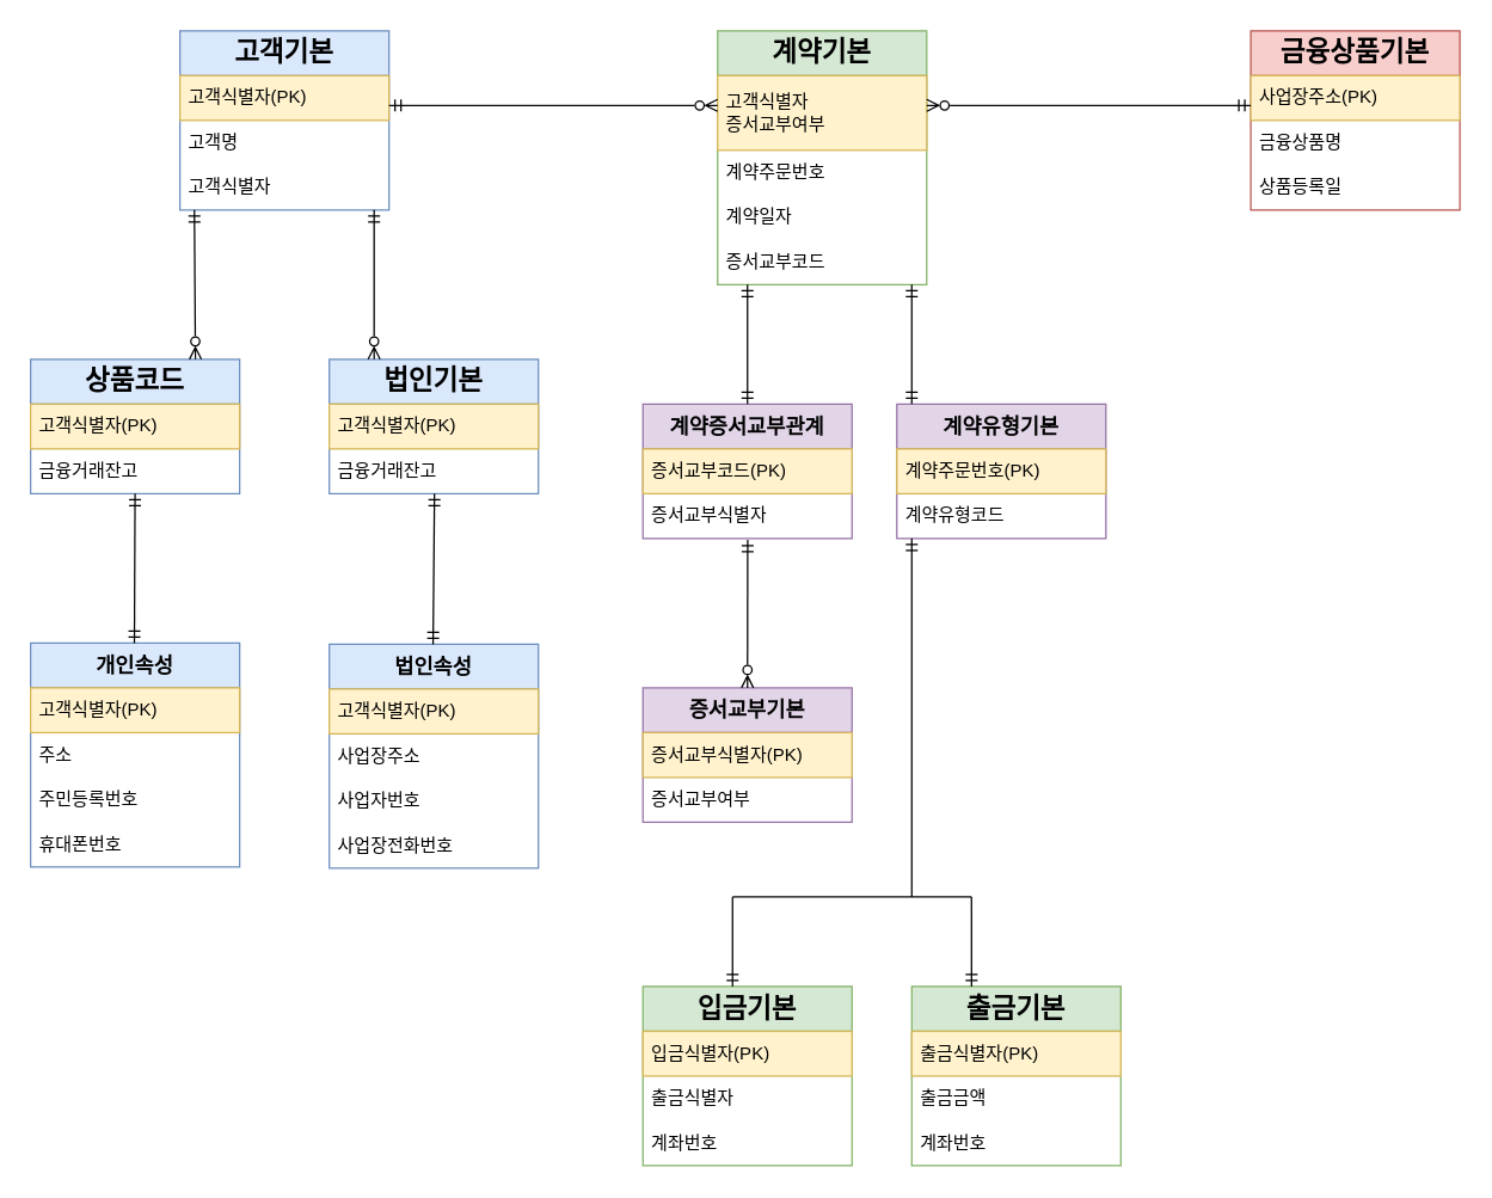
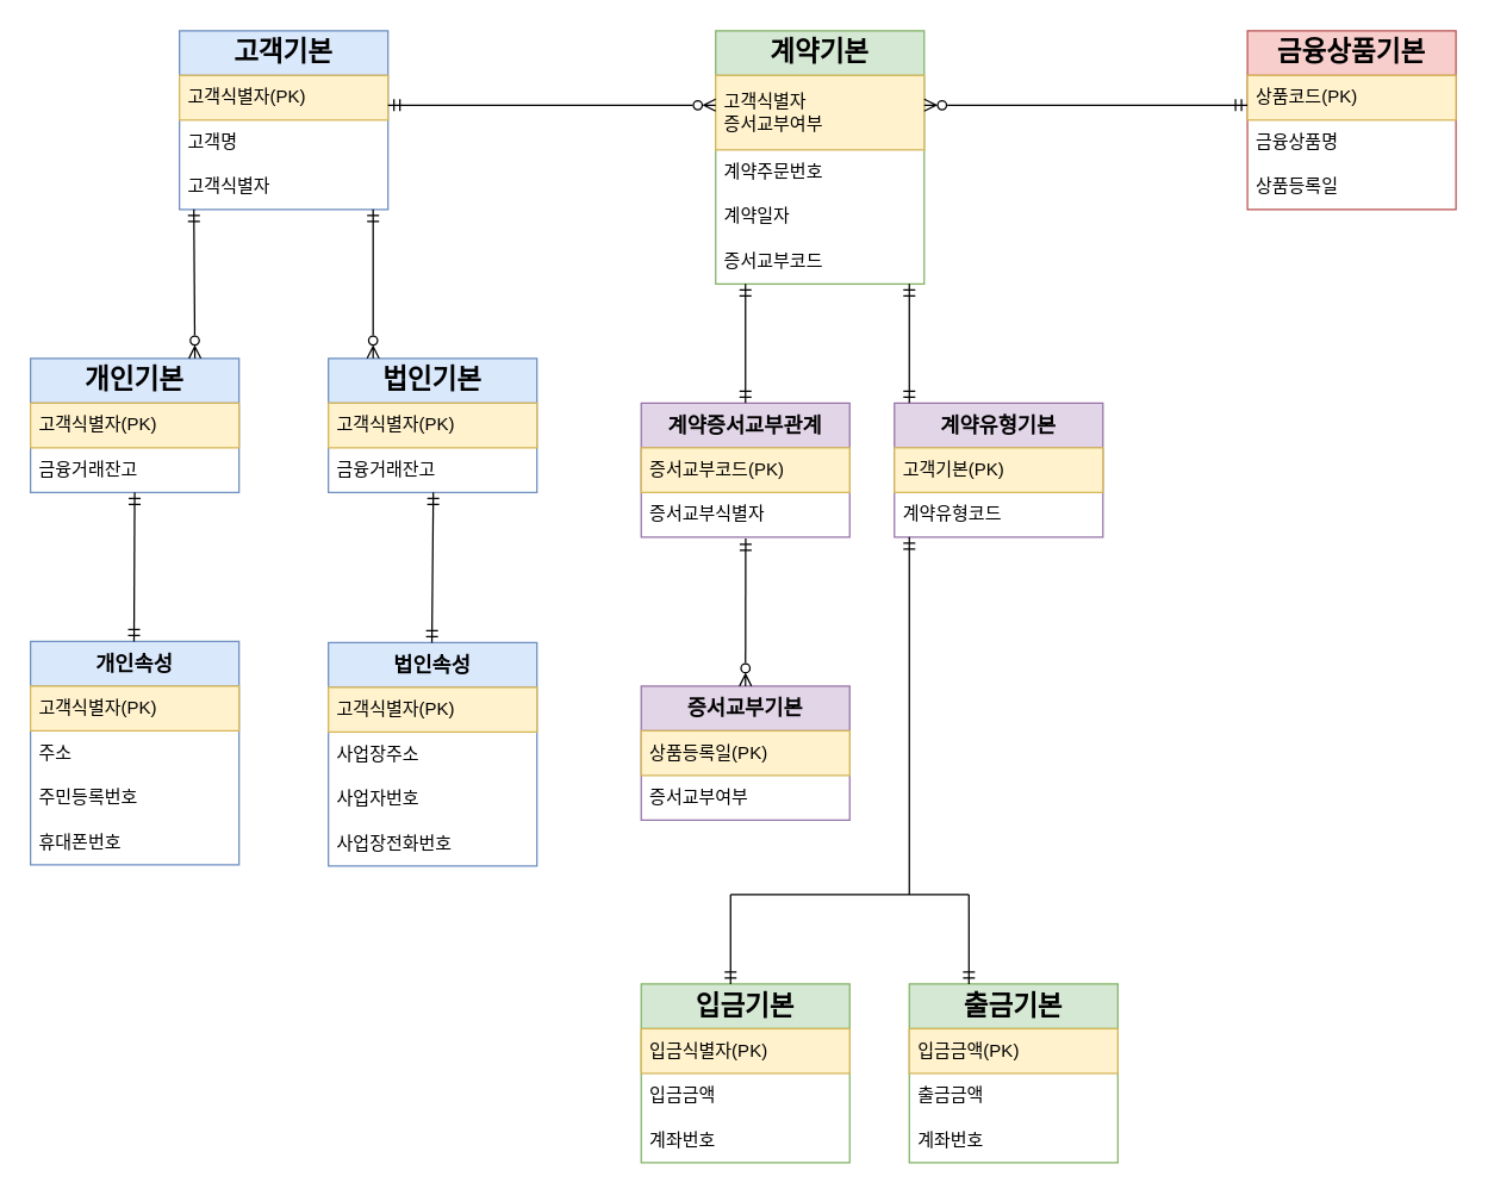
- <mxCell id="13" value="사업장주소(PK)" style="text;strokeColor=#d6b656;fillColor=#fff2cc;align=left;verticalAlign=middle;spacingLeft=4;spacingRight=4;overflow=hidden;points=[[0,0.5],[1,0.5]];portConstraint=eastwest;rotatable=0;whiteSpace=wrap;html=1;" vertex="1" parent="12"><mxGeometry y="30" width="140" height="30" as="geometry" /></mxCell>
+ <mxCell id="13" value="상품코드(PK)" style="text;strokeColor=#d6b656;fillColor=#fff2cc;align=left;verticalAlign=middle;spacingLeft=4;spacingRight=4;overflow=hidden;points=[[0,0.5],[1,0.5]];portConstraint=eastwest;rotatable=0;whiteSpace=wrap;html=1;" vertex="1" parent="12"><mxGeometry y="30" width="140" height="30" as="geometry" /></mxCell>
- <mxCell id="6" value="&lt;h2&gt;상품코드&lt;/h2&gt;" style="swimlane;fontStyle=0;childLayout=stackLayout;horizontal=1;startSize=30;horizontalStack=0;resizeParent=1;resizeParentMax=0;resizeLast=0;collapsible=1;marginBottom=0;whiteSpace=wrap;html=1;fillColor=#dae8fc;strokeColor=#6c8ebf;" vertex="1" parent="1"><mxGeometry x="20" y="240" width="140" height="90" as="geometry" /></mxCell>
+ <mxCell id="6" value="&lt;h2&gt;개인기본&lt;/h2&gt;" style="swimlane;fontStyle=0;childLayout=stackLayout;horizontal=1;startSize=30;horizontalStack=0;resizeParent=1;resizeParentMax=0;resizeLast=0;collapsible=1;marginBottom=0;whiteSpace=wrap;html=1;fillColor=#dae8fc;strokeColor=#6c8ebf;" vertex="1" parent="1"><mxGeometry x="20" y="240" width="140" height="90" as="geometry" /></mxCell>
- <mxCell id="54" value="계약주문번호(PK)" style="text;strokeColor=#d6b656;fillColor=#fff2cc;align=left;verticalAlign=middle;spacingLeft=4;spacingRight=4;overflow=hidden;points=[[0,0.5],[1,0.5]];portConstraint=eastwest;rotatable=0;whiteSpace=wrap;html=1;" vertex="1" parent="53"><mxGeometry y="30" width="140" height="30" as="geometry" /></mxCell>
+ <mxCell id="54" value="고객기본(PK)" style="text;strokeColor=#d6b656;fillColor=#fff2cc;align=left;verticalAlign=middle;spacingLeft=4;spacingRight=4;overflow=hidden;points=[[0,0.5],[1,0.5]];portConstraint=eastwest;rotatable=0;whiteSpace=wrap;html=1;" vertex="1" parent="53"><mxGeometry y="30" width="140" height="30" as="geometry" /></mxCell>
- <mxCell id="30" value="증서교부식별자(PK)" style="text;strokeColor=#d6b656;fillColor=#fff2cc;align=left;verticalAlign=middle;spacingLeft=4;spacingRight=4;overflow=hidden;points=[[0,0.5],[1,0.5]];portConstraint=eastwest;rotatable=0;whiteSpace=wrap;html=1;" vertex="1" parent="29"><mxGeometry y="30" width="140" height="30" as="geometry" /></mxCell>
+ <mxCell id="30" value="상품등록일(PK)" style="text;strokeColor=#d6b656;fillColor=#fff2cc;align=left;verticalAlign=middle;spacingLeft=4;spacingRight=4;overflow=hidden;points=[[0,0.5],[1,0.5]];portConstraint=eastwest;rotatable=0;whiteSpace=wrap;html=1;" vertex="1" parent="29"><mxGeometry y="30" width="140" height="30" as="geometry" /></mxCell>
- <mxCell id="50" value="출금식별자(PK)" style="text;strokeColor=#d6b656;fillColor=#fff2cc;align=left;verticalAlign=middle;spacingLeft=4;spacingRight=4;overflow=hidden;points=[[0,0.5],[1,0.5]];portConstraint=eastwest;rotatable=0;whiteSpace=wrap;html=1;" vertex="1" parent="49"><mxGeometry y="30" width="140" height="30" as="geometry" /></mxCell>
+ <mxCell id="50" value="입금금액(PK)" style="text;strokeColor=#d6b656;fillColor=#fff2cc;align=left;verticalAlign=middle;spacingLeft=4;spacingRight=4;overflow=hidden;points=[[0,0.5],[1,0.5]];portConstraint=eastwest;rotatable=0;whiteSpace=wrap;html=1;" vertex="1" parent="49"><mxGeometry y="30" width="140" height="30" as="geometry" /></mxCell>
- <mxCell id="47" value="출금식별자" style="text;strokeColor=none;fillColor=none;align=left;verticalAlign=middle;spacingLeft=4;spacingRight=4;overflow=hidden;points=[[0,0.5],[1,0.5]];portConstraint=eastwest;rotatable=0;whiteSpace=wrap;html=1;" vertex="1" parent="45"><mxGeometry y="60" width="140" height="30" as="geometry" /></mxCell>
+ <mxCell id="47" value="입금금액" style="text;strokeColor=none;fillColor=none;align=left;verticalAlign=middle;spacingLeft=4;spacingRight=4;overflow=hidden;points=[[0,0.5],[1,0.5]];portConstraint=eastwest;rotatable=0;whiteSpace=wrap;html=1;" vertex="1" parent="45"><mxGeometry y="60" width="140" height="30" as="geometry" /></mxCell>
